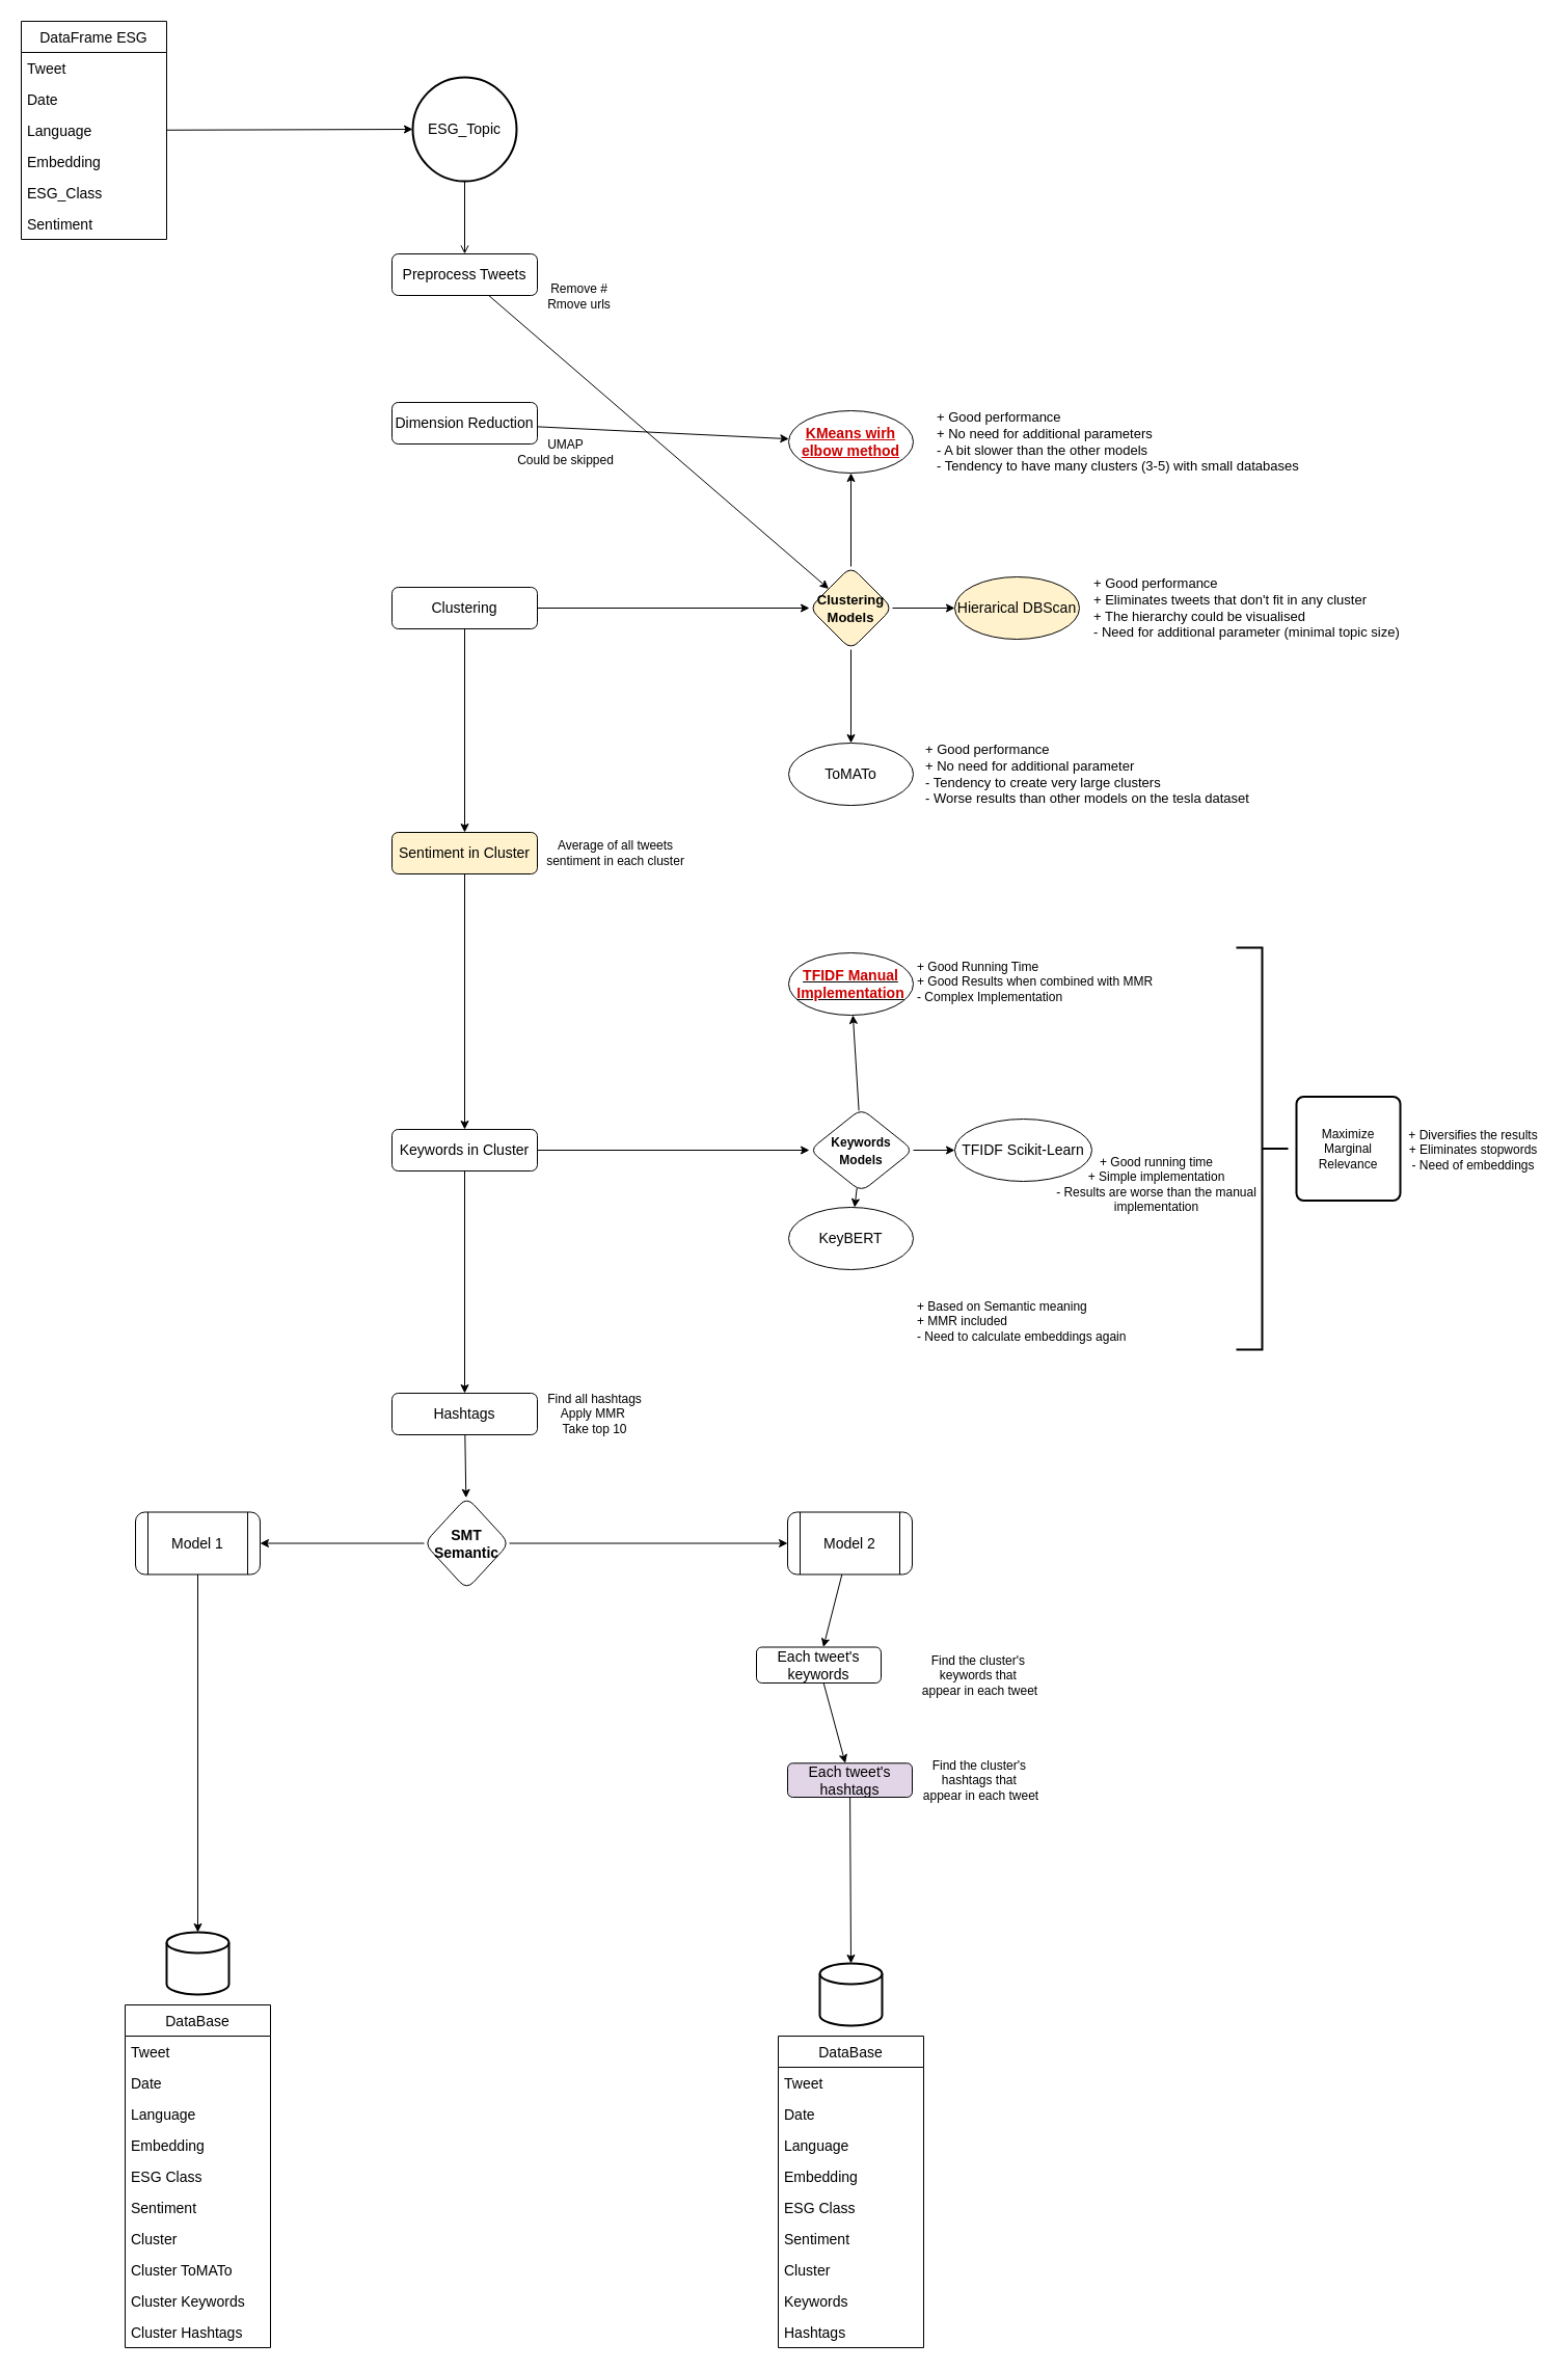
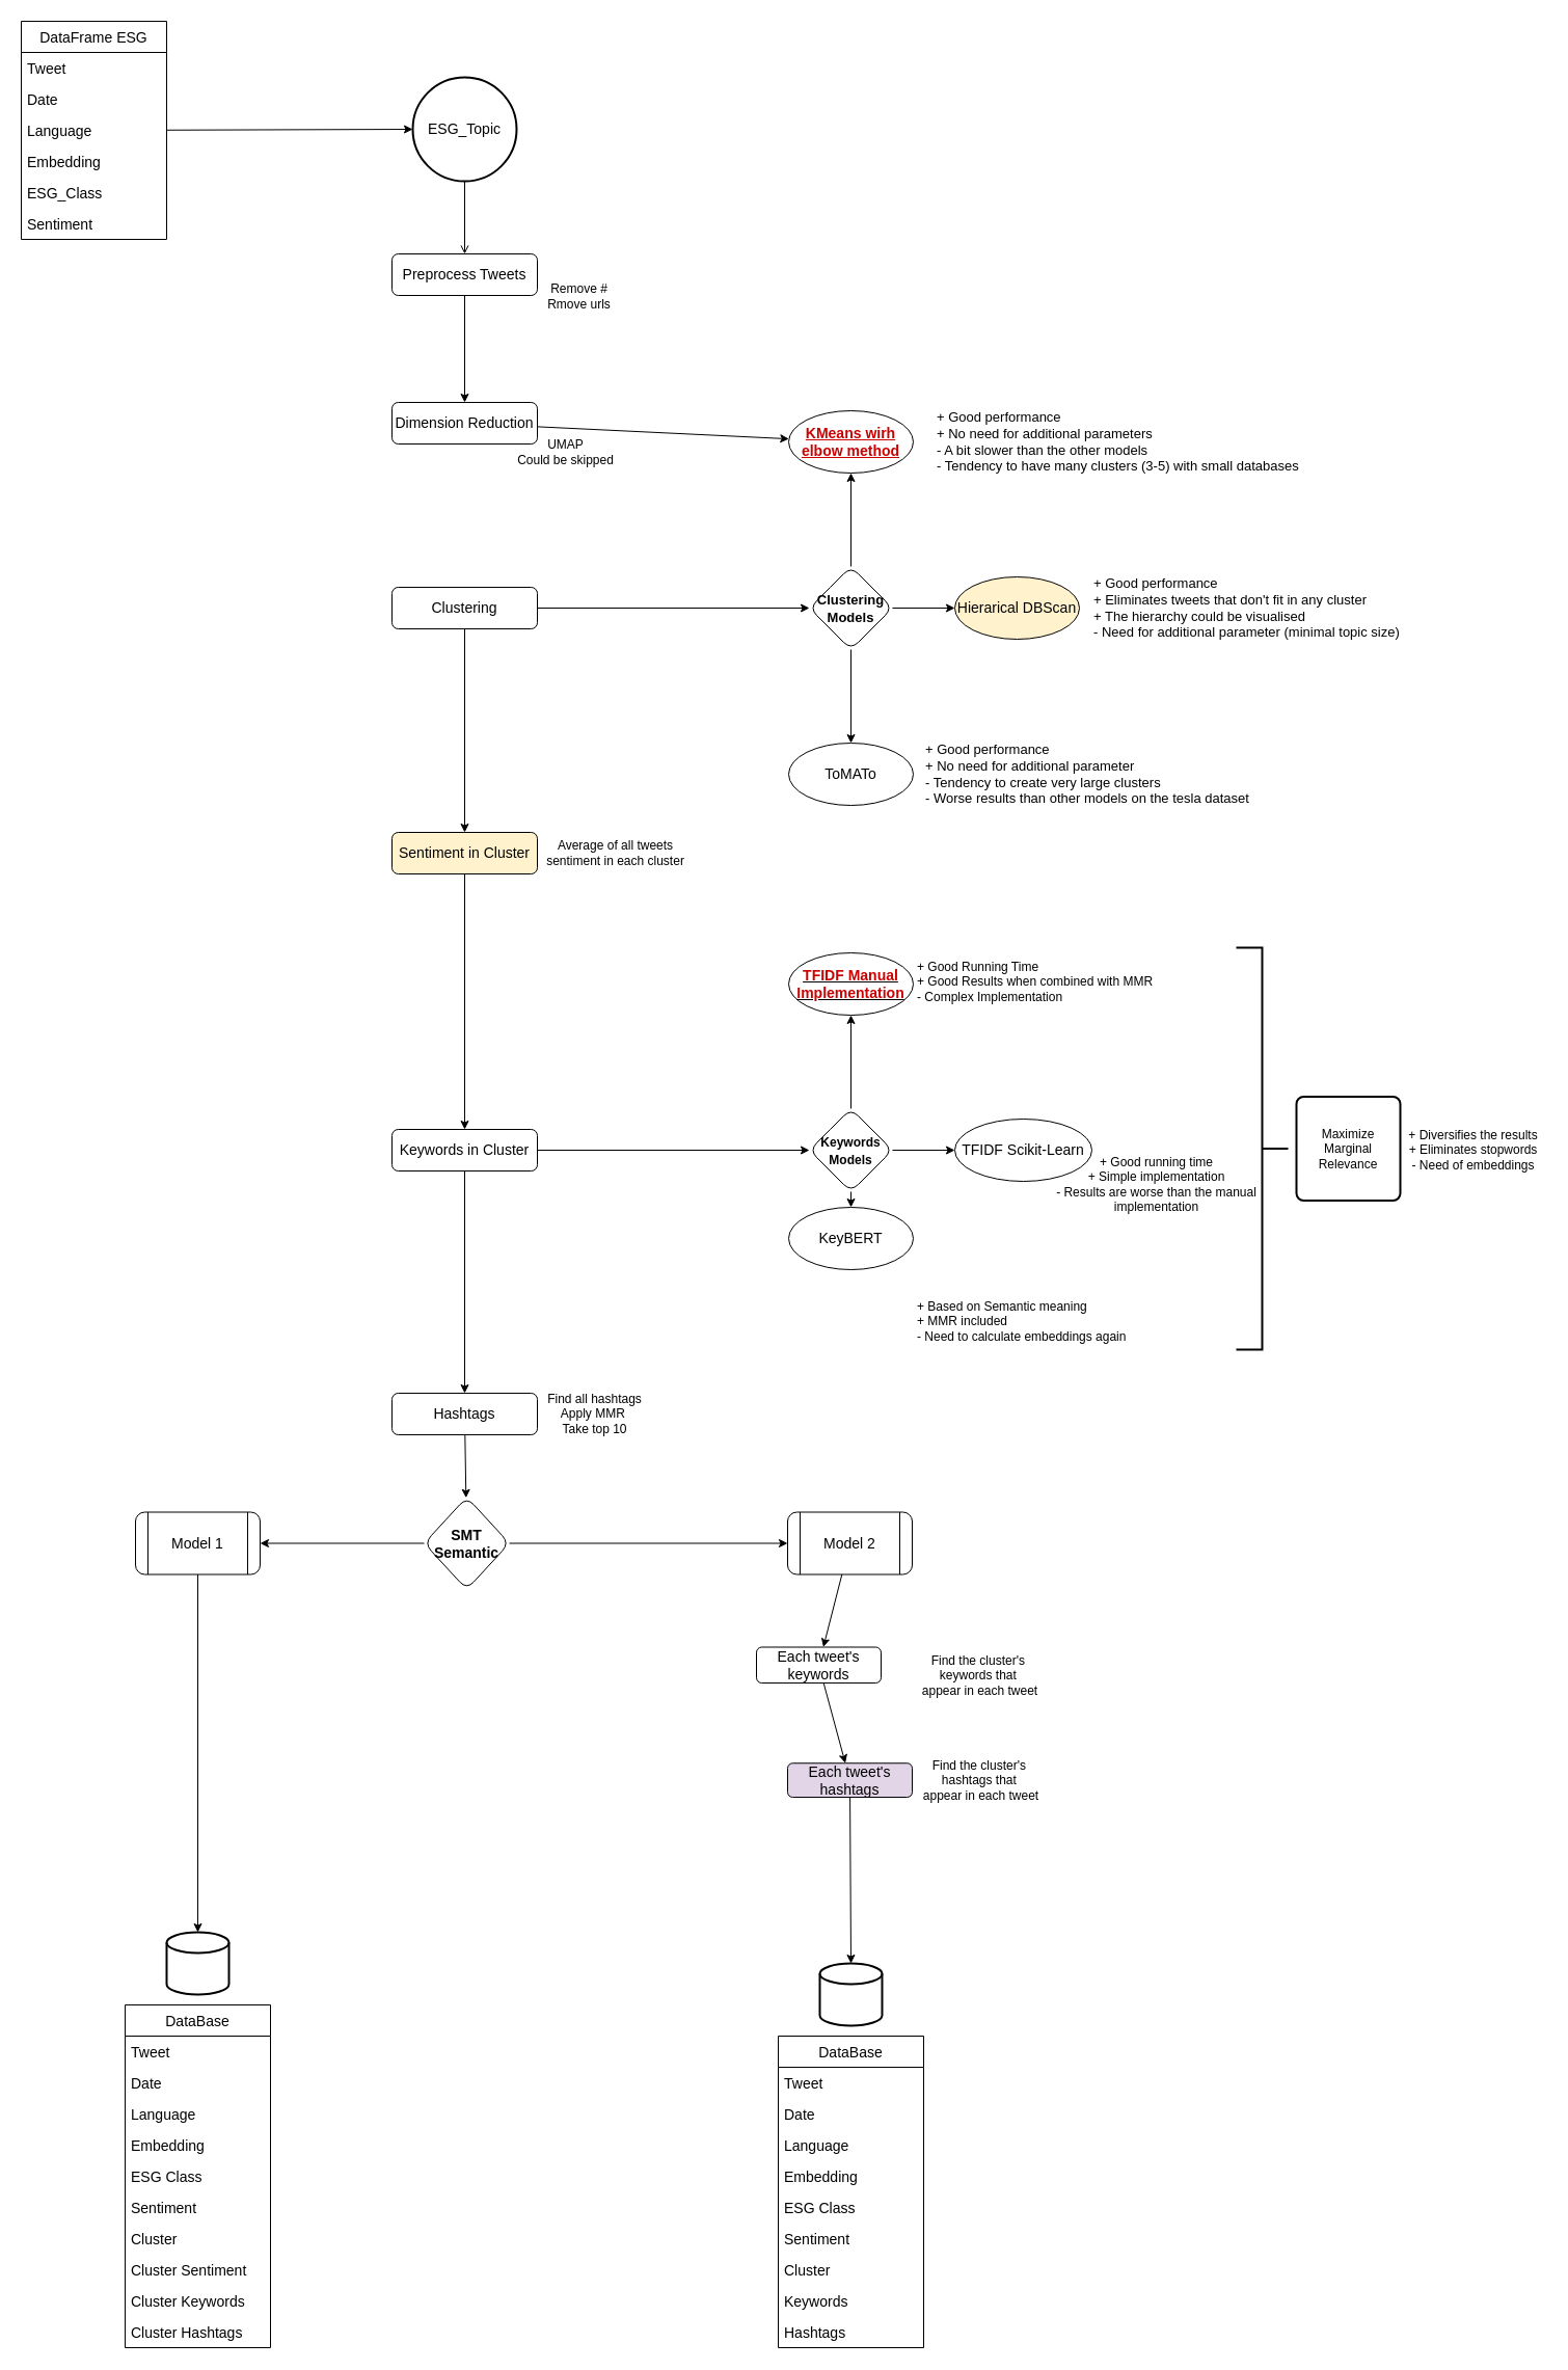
- <mxCell id="4" style="edgeStyle=none;html=1;" edge="1" parent="1" source="5" target="41"><mxGeometry relative="1" as="geometry" /></mxCell>
+ <mxCell id="4" style="edgeStyle=none;html=1;entryX=0.5;entryY=0;entryDx=0;entryDy=0;" edge="1" parent="1" source="5" target="7"><mxGeometry relative="1" as="geometry" /></mxCell>
- <mxCell id="41" value="&lt;font style=&quot;font-size: 13px&quot;&gt;&lt;b&gt;Clustering&lt;br&gt;Models&lt;/b&gt;&lt;/font&gt;" style="rhombus;whiteSpace=wrap;html=1;fontSize=14;rounded=1;fillColor=#fff2cc;" vertex="1" parent="1"><mxGeometry x="779" y="545" width="80" height="80" as="geometry" /></mxCell>
+ <mxCell id="41" value="&lt;font style=&quot;font-size: 13px&quot;&gt;&lt;b&gt;Clustering&lt;br&gt;Models&lt;/b&gt;&lt;/font&gt;" style="rhombus;whiteSpace=wrap;html=1;fontSize=14;rounded=1;" vertex="1" parent="1"><mxGeometry x="779" y="545" width="80" height="80" as="geometry" /></mxCell>
- <mxCell id="51" value="&lt;b style=&quot;font-size: 12px&quot;&gt;Keywords&lt;br&gt;Models&lt;/b&gt;" style="rhombus;whiteSpace=wrap;html=1;fontSize=14;rounded=1;" vertex="1" parent="1"><mxGeometry x="779" y="1067" width="100" height="80" as="geometry" /></mxCell>
+ <mxCell id="51" value="&lt;b style=&quot;font-size: 12px&quot;&gt;Keywords&lt;br&gt;Models&lt;/b&gt;" style="rhombus;whiteSpace=wrap;html=1;fontSize=14;rounded=1;" vertex="1" parent="1"><mxGeometry x="779" y="1067" width="80" height="80" as="geometry" /></mxCell>
- <mxCell id="25" value="Cluster ToMATo" style="text;strokeColor=none;fillColor=none;align=left;verticalAlign=middle;spacingLeft=4;spacingRight=4;overflow=hidden;points=[[0,0.5],[1,0.5]];portConstraint=eastwest;rotatable=0;fontSize=14;" vertex="1" parent="17"><mxGeometry y="240" width="140" height="30" as="geometry" /></mxCell>
+ <mxCell id="25" value="Cluster Sentiment" style="text;strokeColor=none;fillColor=none;align=left;verticalAlign=middle;spacingLeft=4;spacingRight=4;overflow=hidden;points=[[0,0.5],[1,0.5]];portConstraint=eastwest;rotatable=0;fontSize=14;" vertex="1" parent="17"><mxGeometry y="240" width="140" height="30" as="geometry" /></mxCell>
